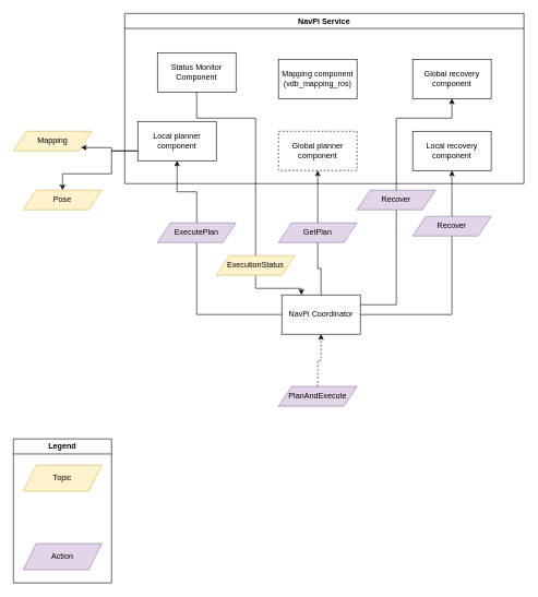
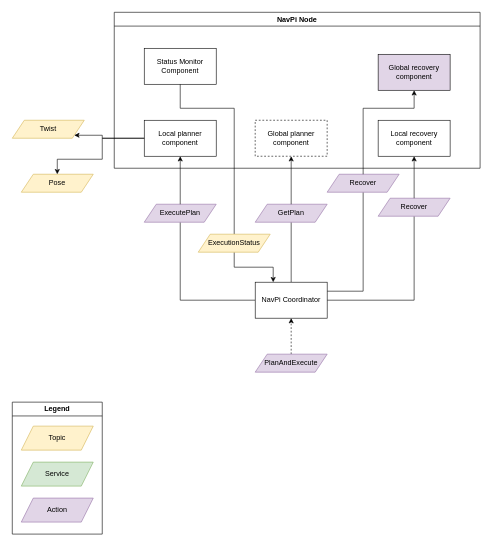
- <mxCell id="7" value="NavPi Service" style="swimlane;whiteSpace=wrap;html=1;" parent="1" vertex="1"><mxGeometry x="190" y="20" width="610" height="260" as="geometry" /></mxCell>
+ <mxCell id="7" value="NavPi Node" style="swimlane;whiteSpace=wrap;html=1;" parent="1" vertex="1"><mxGeometry x="190" y="20" width="610" height="260" as="geometry" /></mxCell>
- <mxCell id="10" value="Mapping component&lt;br&gt;(vdb_mapping_ros)" style="rounded=0;whiteSpace=wrap;html=1;" parent="7" vertex="1"><mxGeometry x="235" y="70" width="120" height="60" as="geometry" /></mxCell>
- <mxCell id="11" value="Global recovery component" style="rounded=0;whiteSpace=wrap;html=1;" parent="7" vertex="1"><mxGeometry x="440" y="70" width="120" height="60" as="geometry" /></mxCell>
+ <mxCell id="11" value="Global recovery component" style="rounded=0;whiteSpace=wrap;html=1;fillColor=#e1d5e7;" parent="7" vertex="1"><mxGeometry x="440" y="70" width="120" height="60" as="geometry" /></mxCell>
- <mxCell id="22" value="Mapping" style="shape=parallelogram;perimeter=parallelogramPerimeter;whiteSpace=wrap;html=1;fixedSize=1;fillColor=#fff2cc;strokeColor=#d6b656;movable=1;resizable=1;rotatable=1;deletable=1;editable=1;locked=0;connectable=1;" parent="1" vertex="1"><mxGeometry x="20" y="200" width="120" height="30" as="geometry" /></mxCell>
+ <mxCell id="22" value="Twist" style="shape=parallelogram;perimeter=parallelogramPerimeter;whiteSpace=wrap;html=1;fixedSize=1;fillColor=#fff2cc;strokeColor=#d6b656;movable=1;resizable=1;rotatable=1;deletable=1;editable=1;locked=0;connectable=1;" parent="1" vertex="1"><mxGeometry x="20" y="200" width="120" height="30" as="geometry" /></mxCell>
- <mxCell id="9" value="Local planner component" style="rounded=0;whiteSpace=wrap;html=1;" parent="7" vertex="1"><mxGeometry x="20" y="165" width="120" height="60" as="geometry" /></mxCell>
+ <mxCell id="9" value="Local planner component" style="rounded=0;whiteSpace=wrap;html=1;" parent="7" vertex="1"><mxGeometry x="50" y="180" width="120" height="60" as="geometry" /></mxCell>
- <mxCell id="6" value="NavPi Coordinator" style="rounded=0;whiteSpace=wrap;html=1;" parent="1" vertex="1"><mxGeometry x="430" y="450" width="120" height="60" as="geometry" /></mxCell>
+ <mxCell id="6" value="NavPi Coordinator" style="rounded=0;whiteSpace=wrap;html=1;" parent="1" vertex="1"><mxGeometry x="425" y="470" width="120" height="60" as="geometry" /></mxCell>
+ <mxCell id="15" value="Service" style="shape=parallelogram;perimeter=parallelogramPerimeter;whiteSpace=wrap;html=1;fixedSize=1;fillColor=#d5e8d4;strokeColor=#82b366;movable=1;resizable=1;rotatable=1;deletable=1;editable=1;locked=0;connectable=1;" parent="14" vertex="1"><mxGeometry x="15" y="100" width="120" height="40" as="geometry" /></mxCell>
